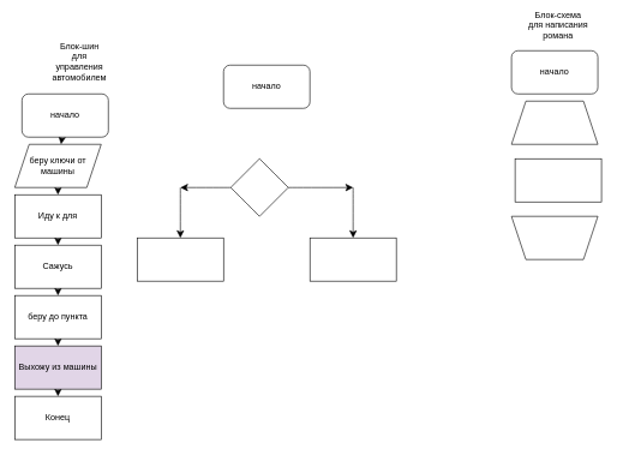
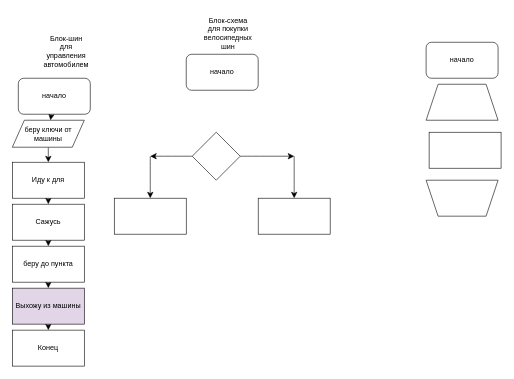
- <mxCell id="25" value="Блок-схема для написания романа" style="text;html=1;align=center;verticalAlign=middle;whiteSpace=wrap;rounded=0;" vertex="1" parent="1"><mxGeometry x="730" y="20" width="90" height="30" as="geometry" /></mxCell>
+ <mxCell id="17" value="Блок-схема для покупки велосипедных шин" style="text;html=1;align=center;verticalAlign=middle;whiteSpace=wrap;rounded=0;" vertex="1" parent="1"><mxGeometry x="350" y="40" width="60" height="30" as="geometry" /></mxCell>
- <mxCell id="7" value="беру ключи от машины" style="shape=parallelogram;perimeter=parallelogramPerimeter;whiteSpace=wrap;html=1;fixedSize=1;" vertex="1" parent="1"><mxGeometry x="20" y="200" width="120" height="60" as="geometry" /></mxCell>
+ <mxCell id="7" value="беру ключи от машины" style="shape=parallelogram;perimeter=parallelogramPerimeter;whiteSpace=wrap;html=1;fixedSize=1;" vertex="1" parent="1"><mxGeometry x="20" y="200" width="120" height="45" as="geometry" /></mxCell>
